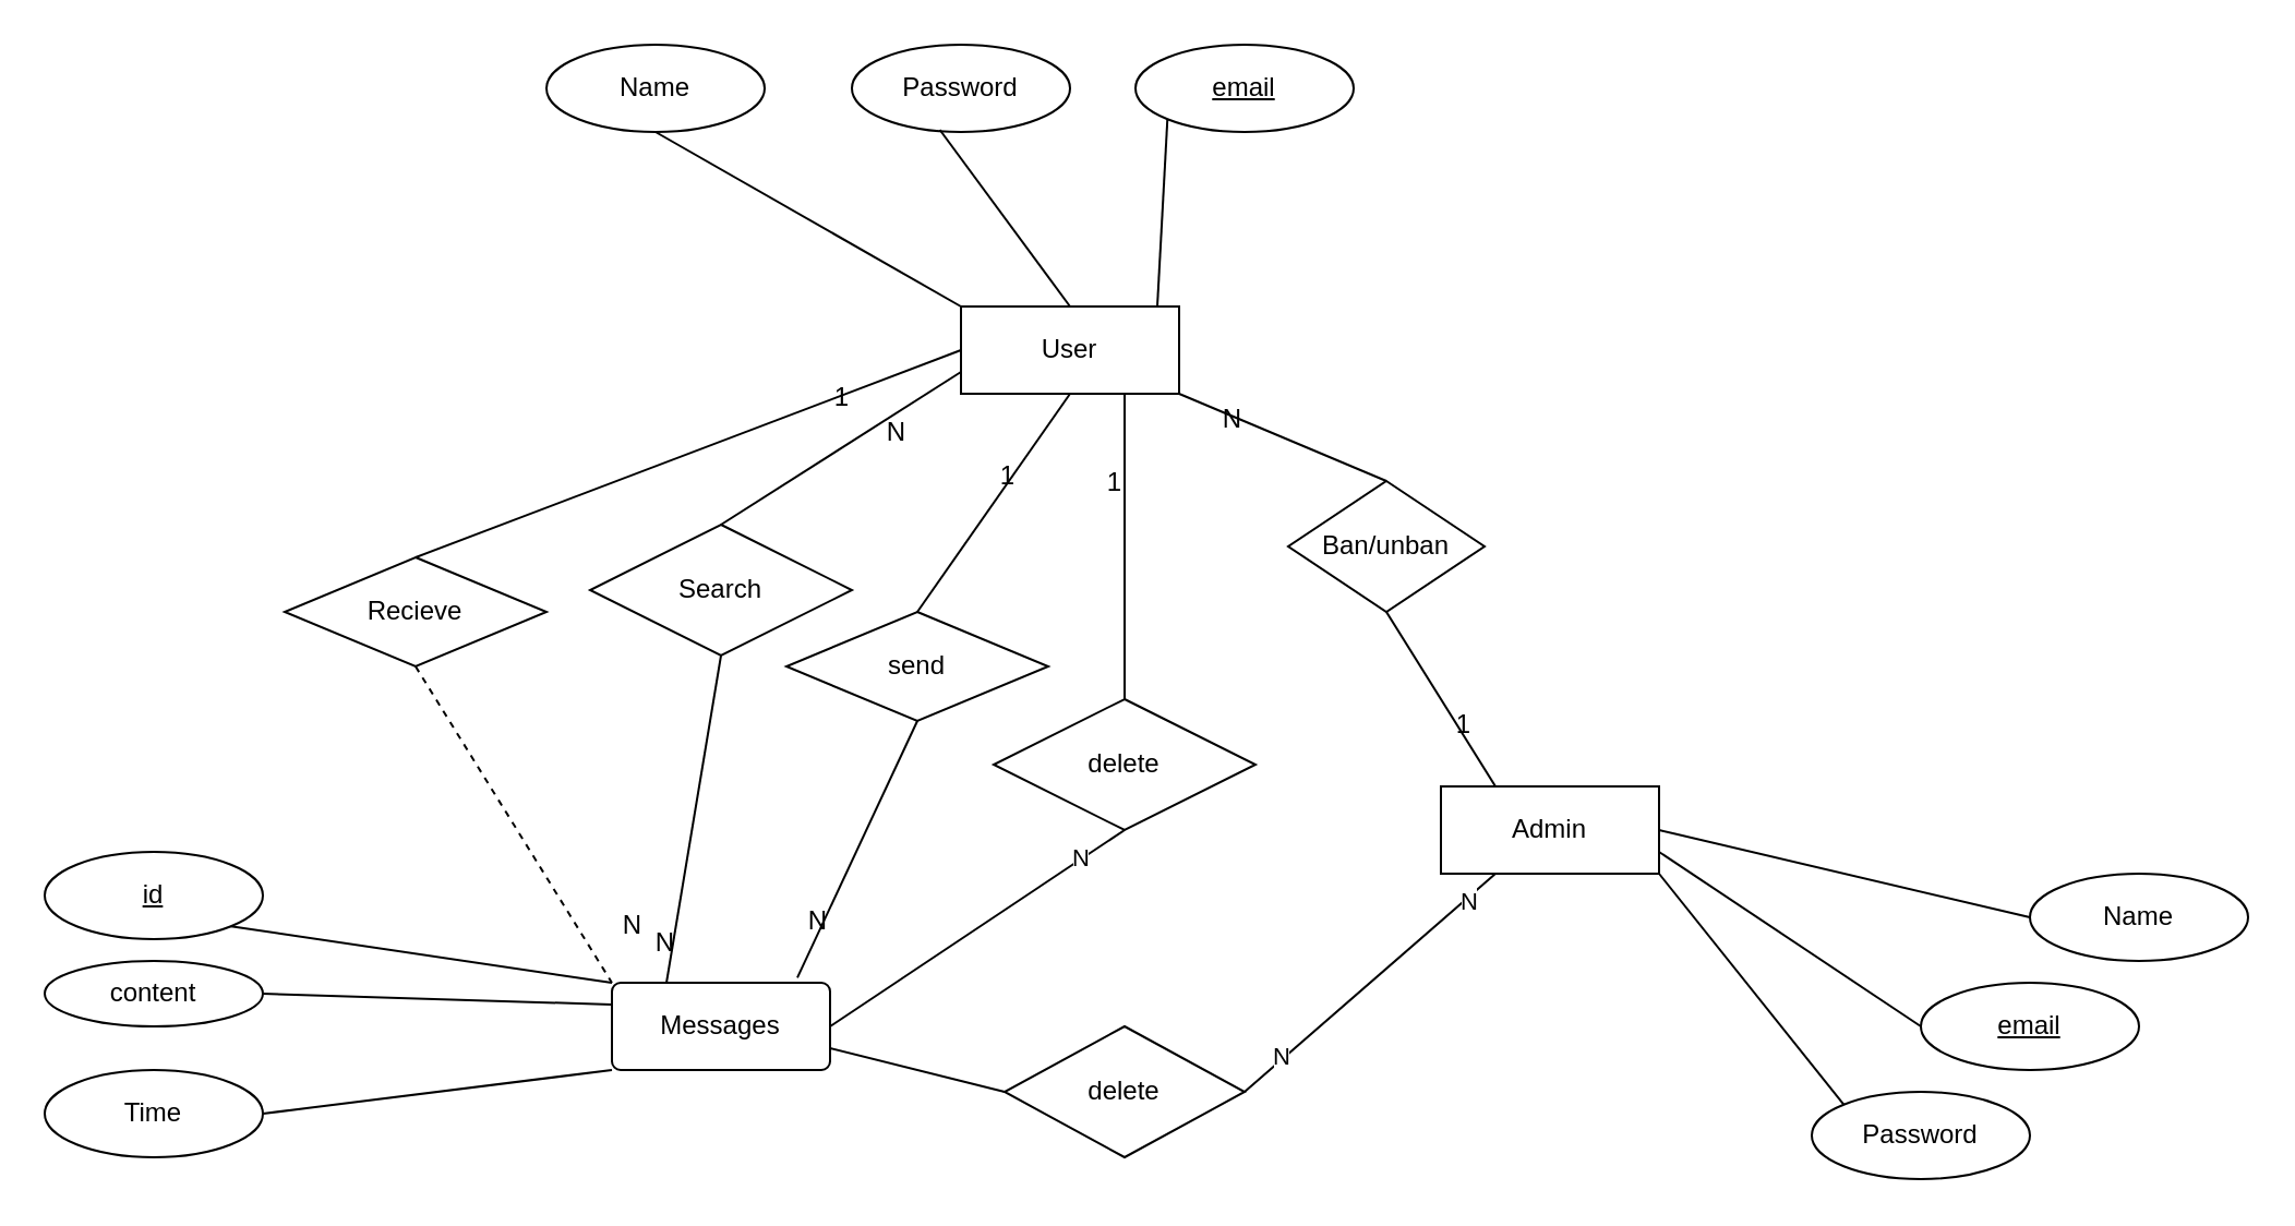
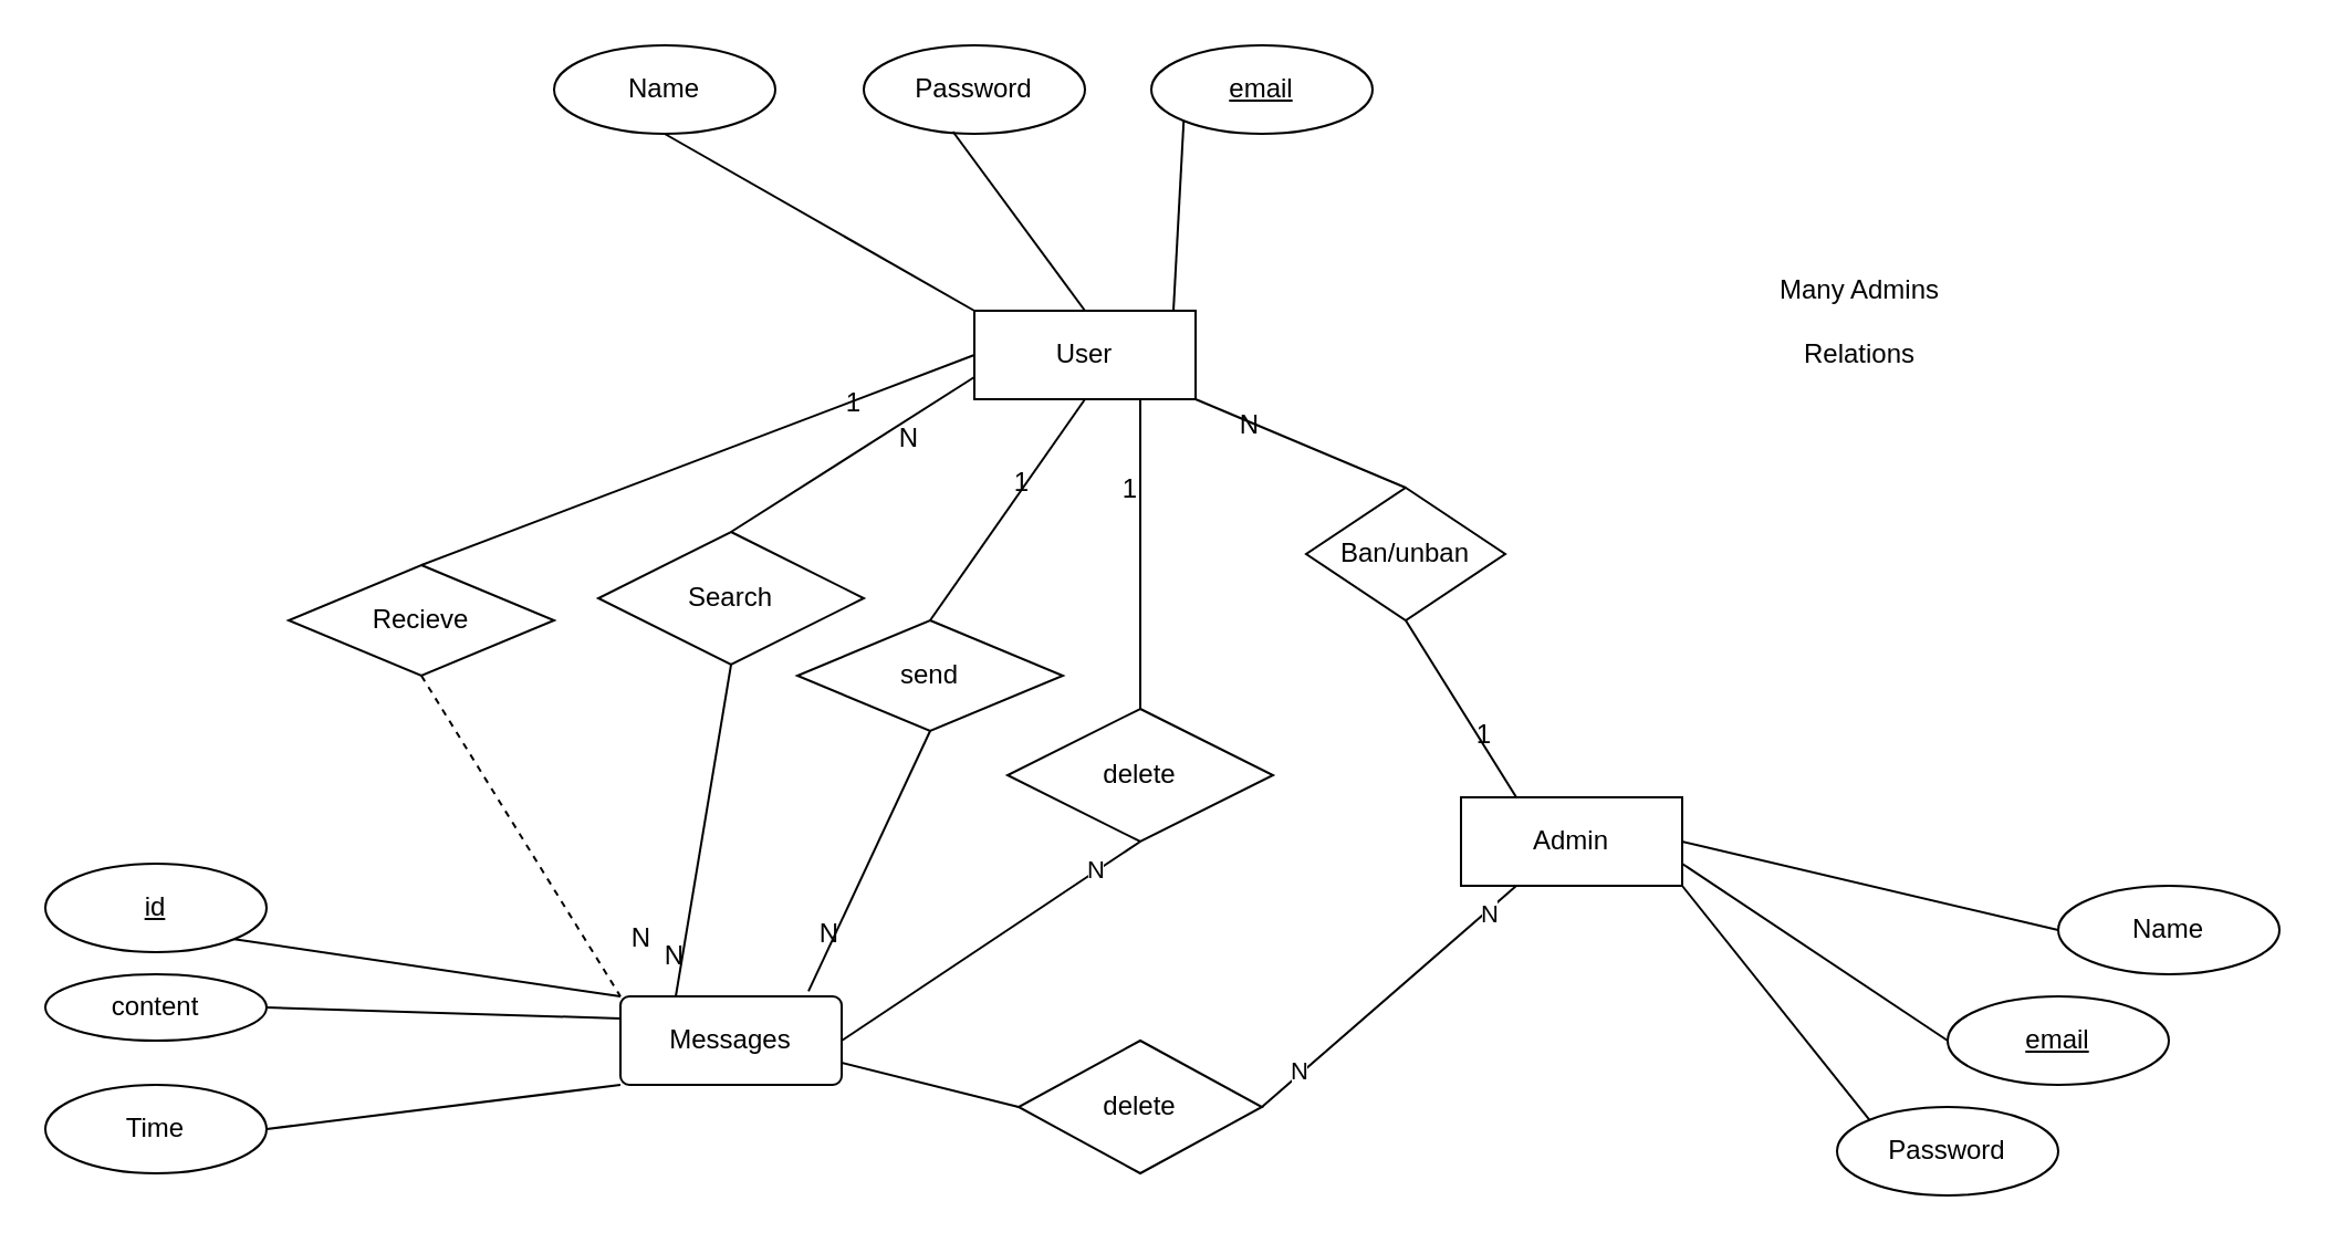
+ <mxCell id="52" value="Many Admins&lt;br&gt;&lt;br&gt;Relations" style="text;html=1;align=center;verticalAlign=middle;resizable=0;points=[];autosize=1;strokeColor=none;fillColor=none;" vertex="1" parent="1"><mxGeometry x="790" y="115" width="100" height="60" as="geometry" /></mxCell>
